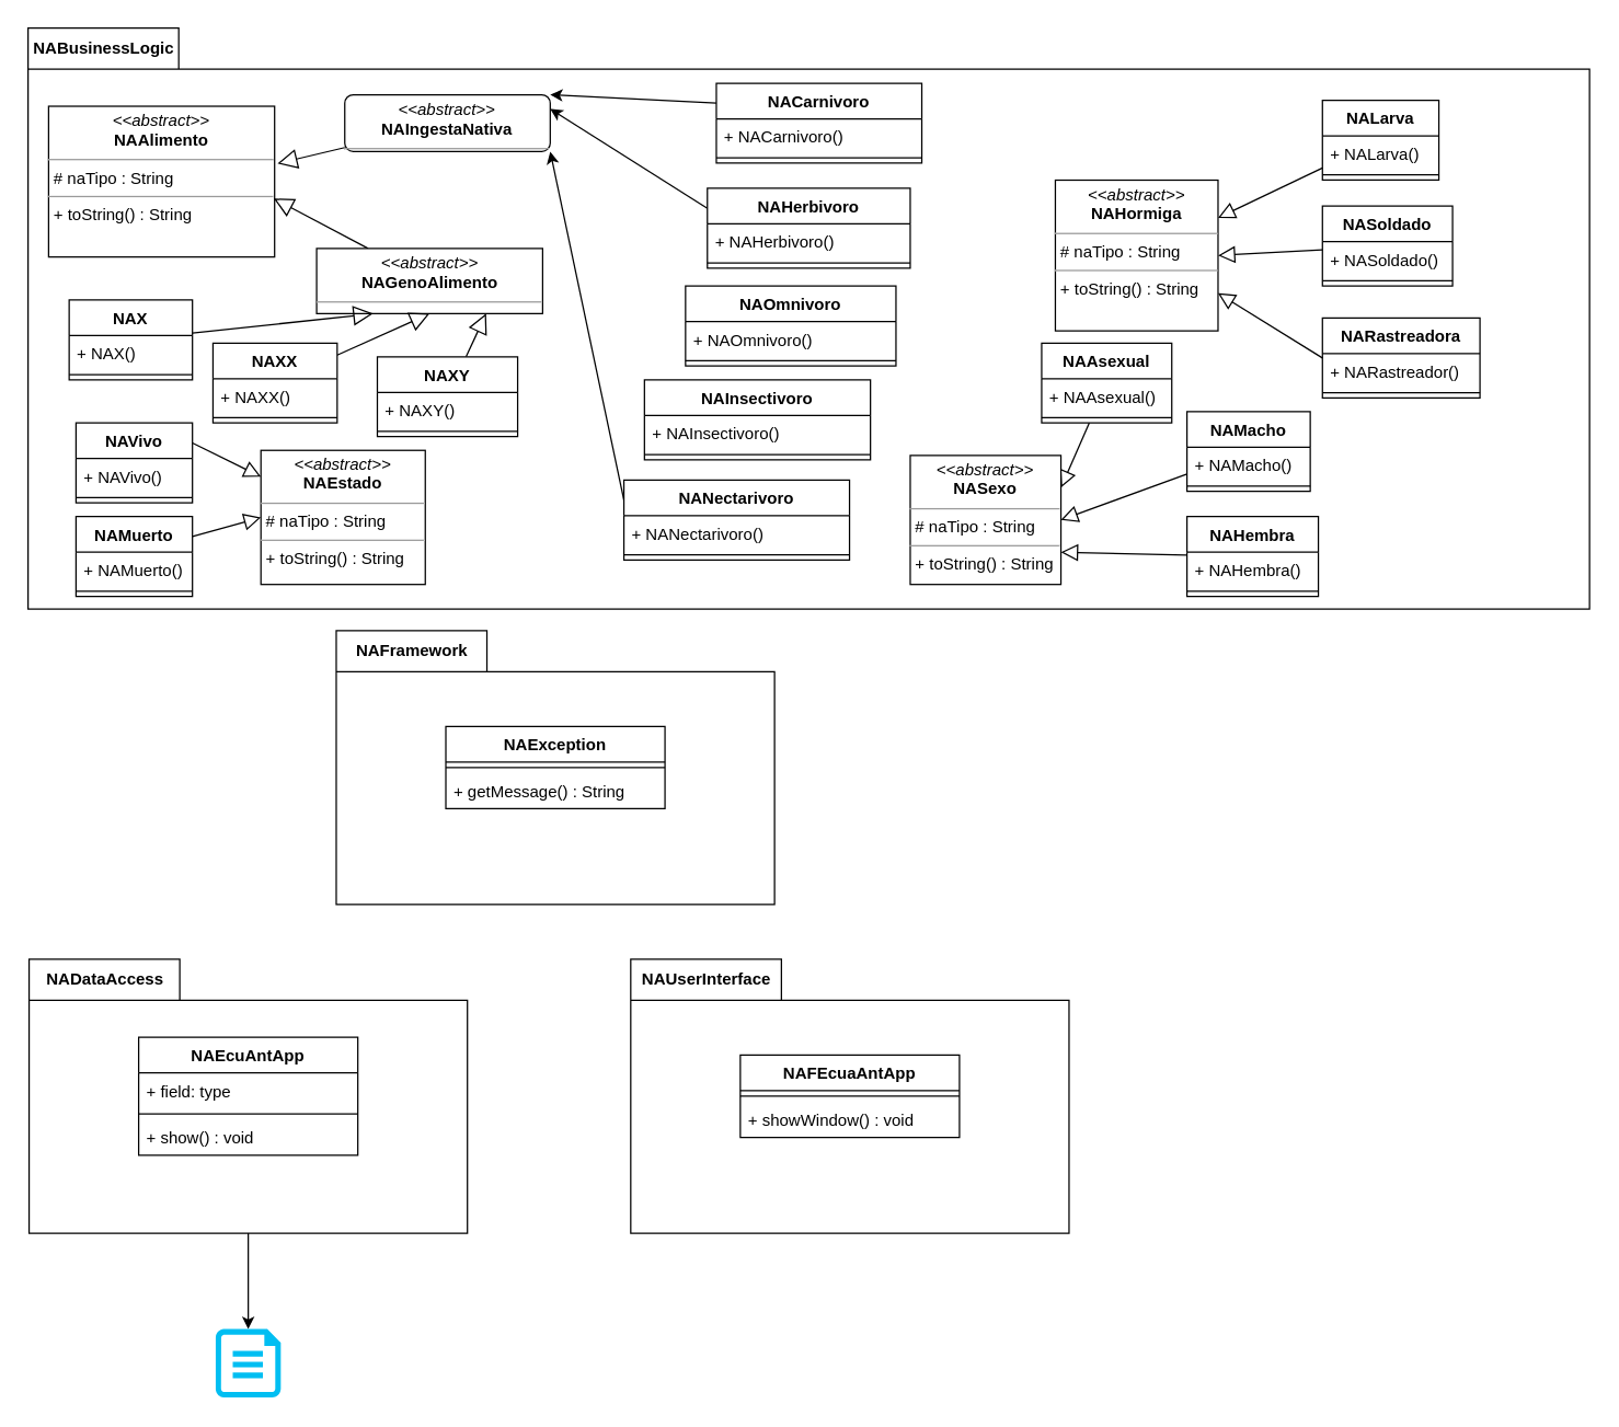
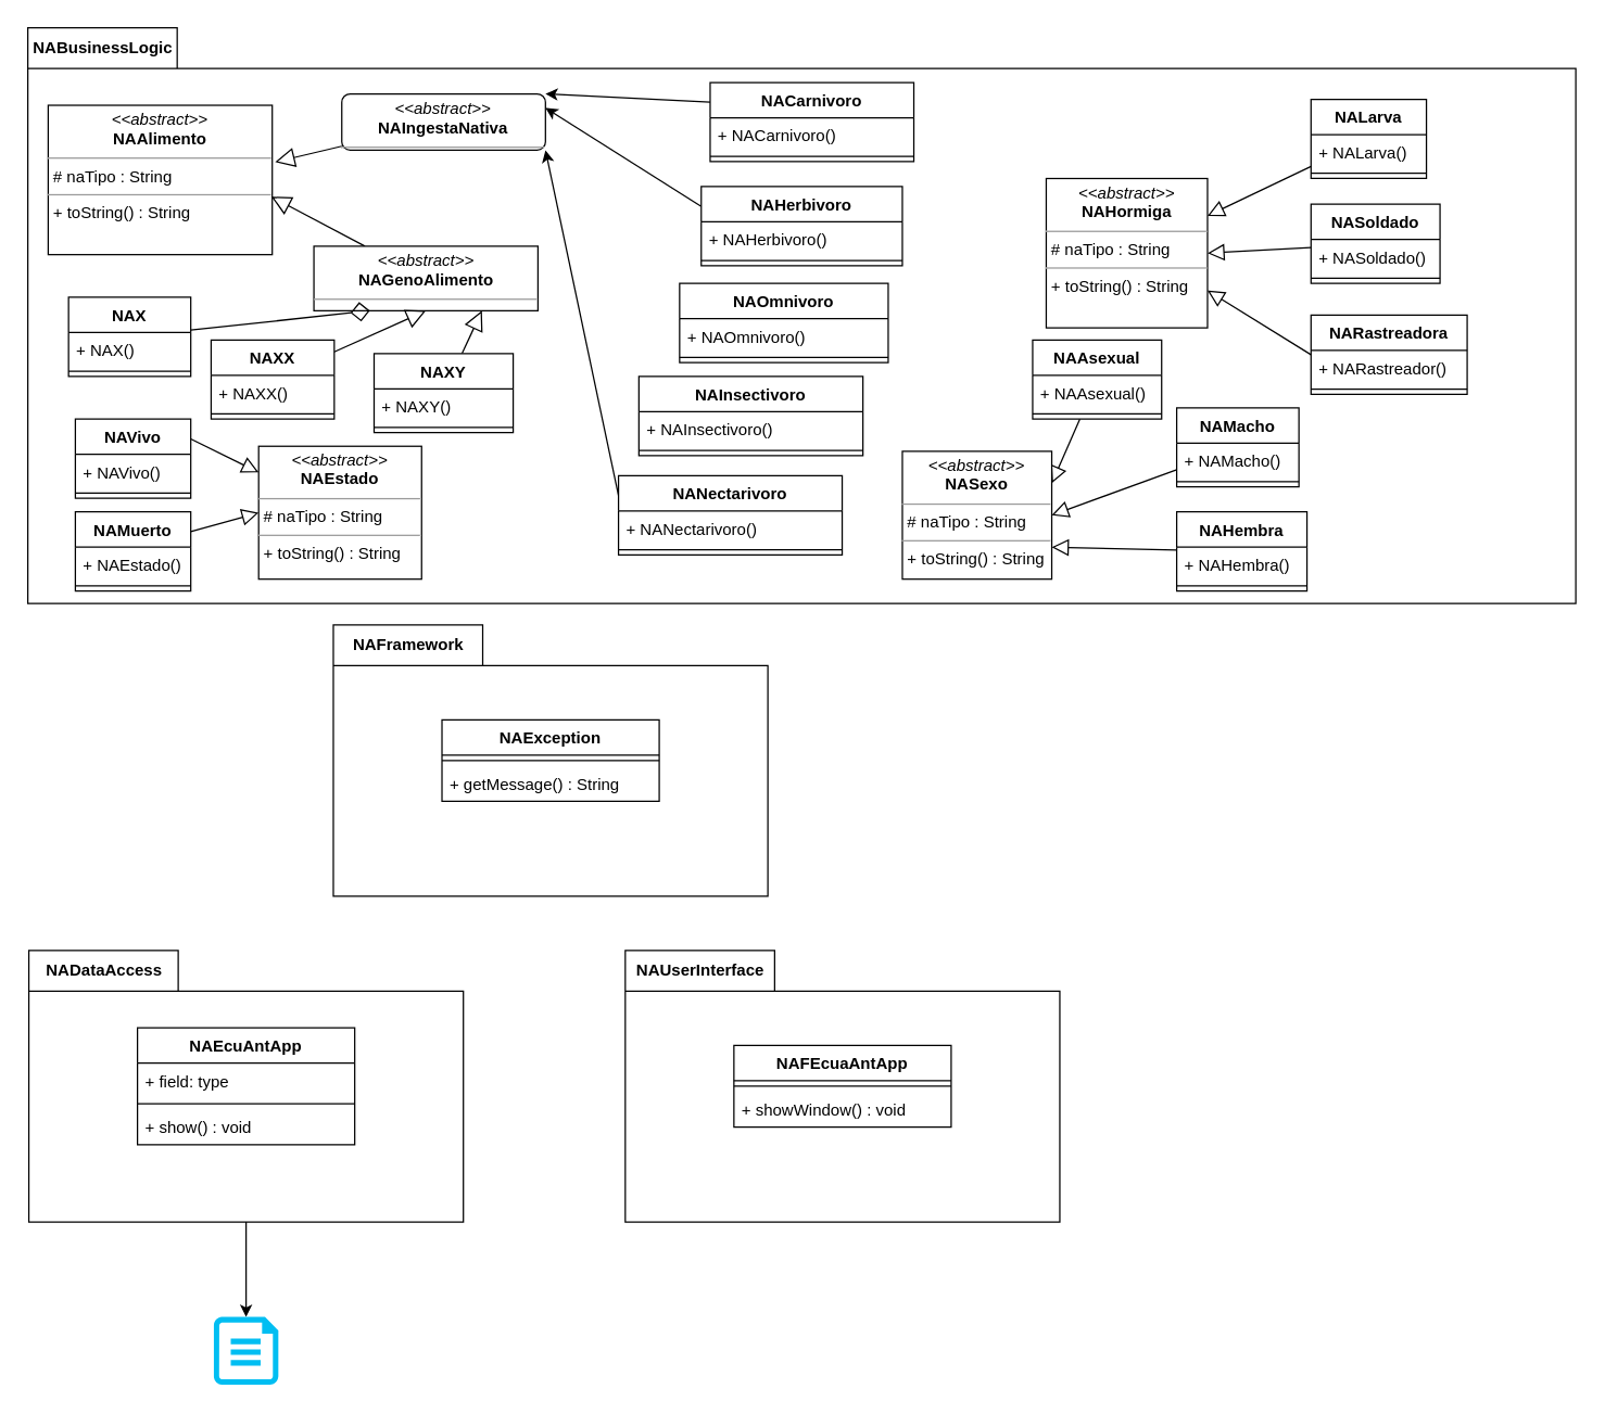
- <mxCell id="9" style="edgeStyle=none;html=1;entryX=0.25;entryY=1;entryDx=0;entryDy=0;strokeWidth=1;endArrow=block;endFill=0;endSize=12;targetPerimeterSpacing=0;" parent="2" source="10" target="8" edge="1"><mxGeometry relative="1" as="geometry" /></mxCell>
+ <mxCell id="9" style="edgeStyle=none;html=1;entryX=0.25;entryY=1;entryDx=0;entryDy=0;strokeWidth=1;endArrow=diamond;endFill=0;endSize=12;targetPerimeterSpacing=0;" parent="2" source="10" target="8" edge="1"><mxGeometry relative="1" as="geometry" /></mxCell>
- <mxCell id="71" value="+ NAMuerto()" style="text;strokeColor=none;fillColor=none;align=left;verticalAlign=top;spacingLeft=4;spacingRight=4;overflow=hidden;rotatable=0;points=[[0,0.5],[1,0.5]];portConstraint=eastwest;" parent="70" vertex="1"><mxGeometry y="26" width="85" height="24.732" as="geometry" /></mxCell>
+ <mxCell id="71" value="+ NAEstado()" style="text;strokeColor=none;fillColor=none;align=left;verticalAlign=top;spacingLeft=4;spacingRight=4;overflow=hidden;rotatable=0;points=[[0,0.5],[1,0.5]];portConstraint=eastwest;" parent="70" vertex="1"><mxGeometry y="26" width="85" height="24.732" as="geometry" /></mxCell>
